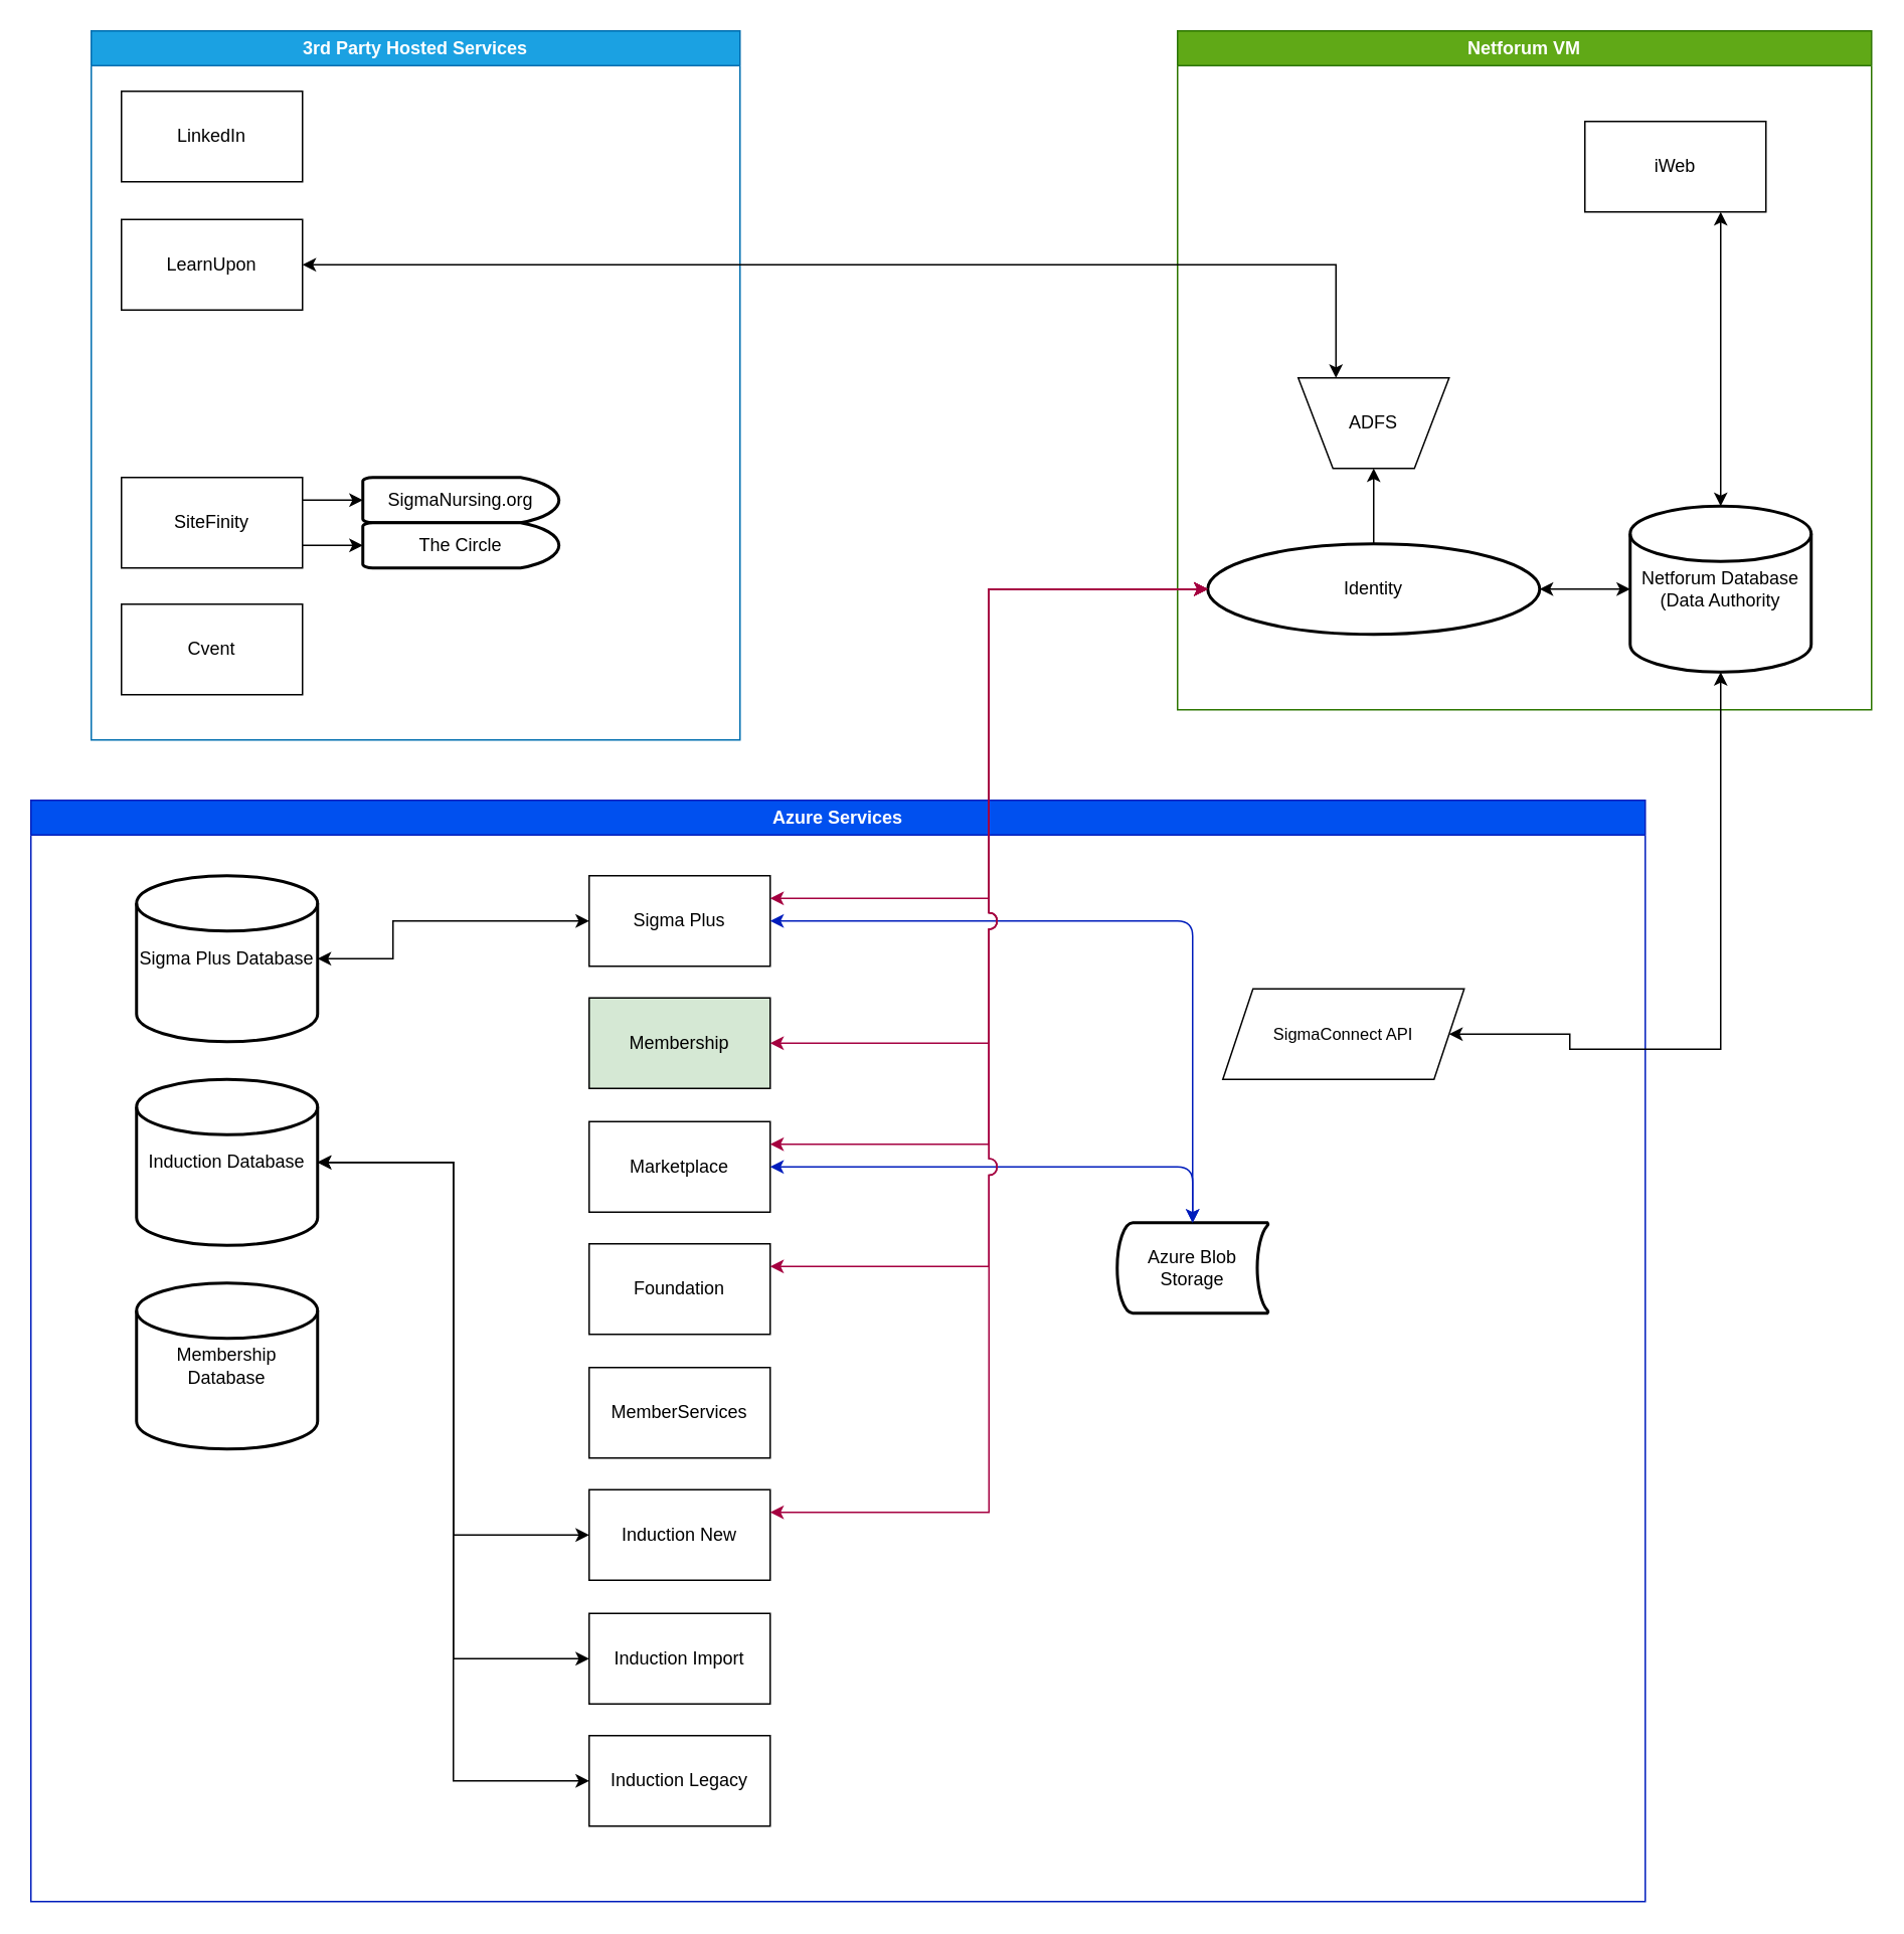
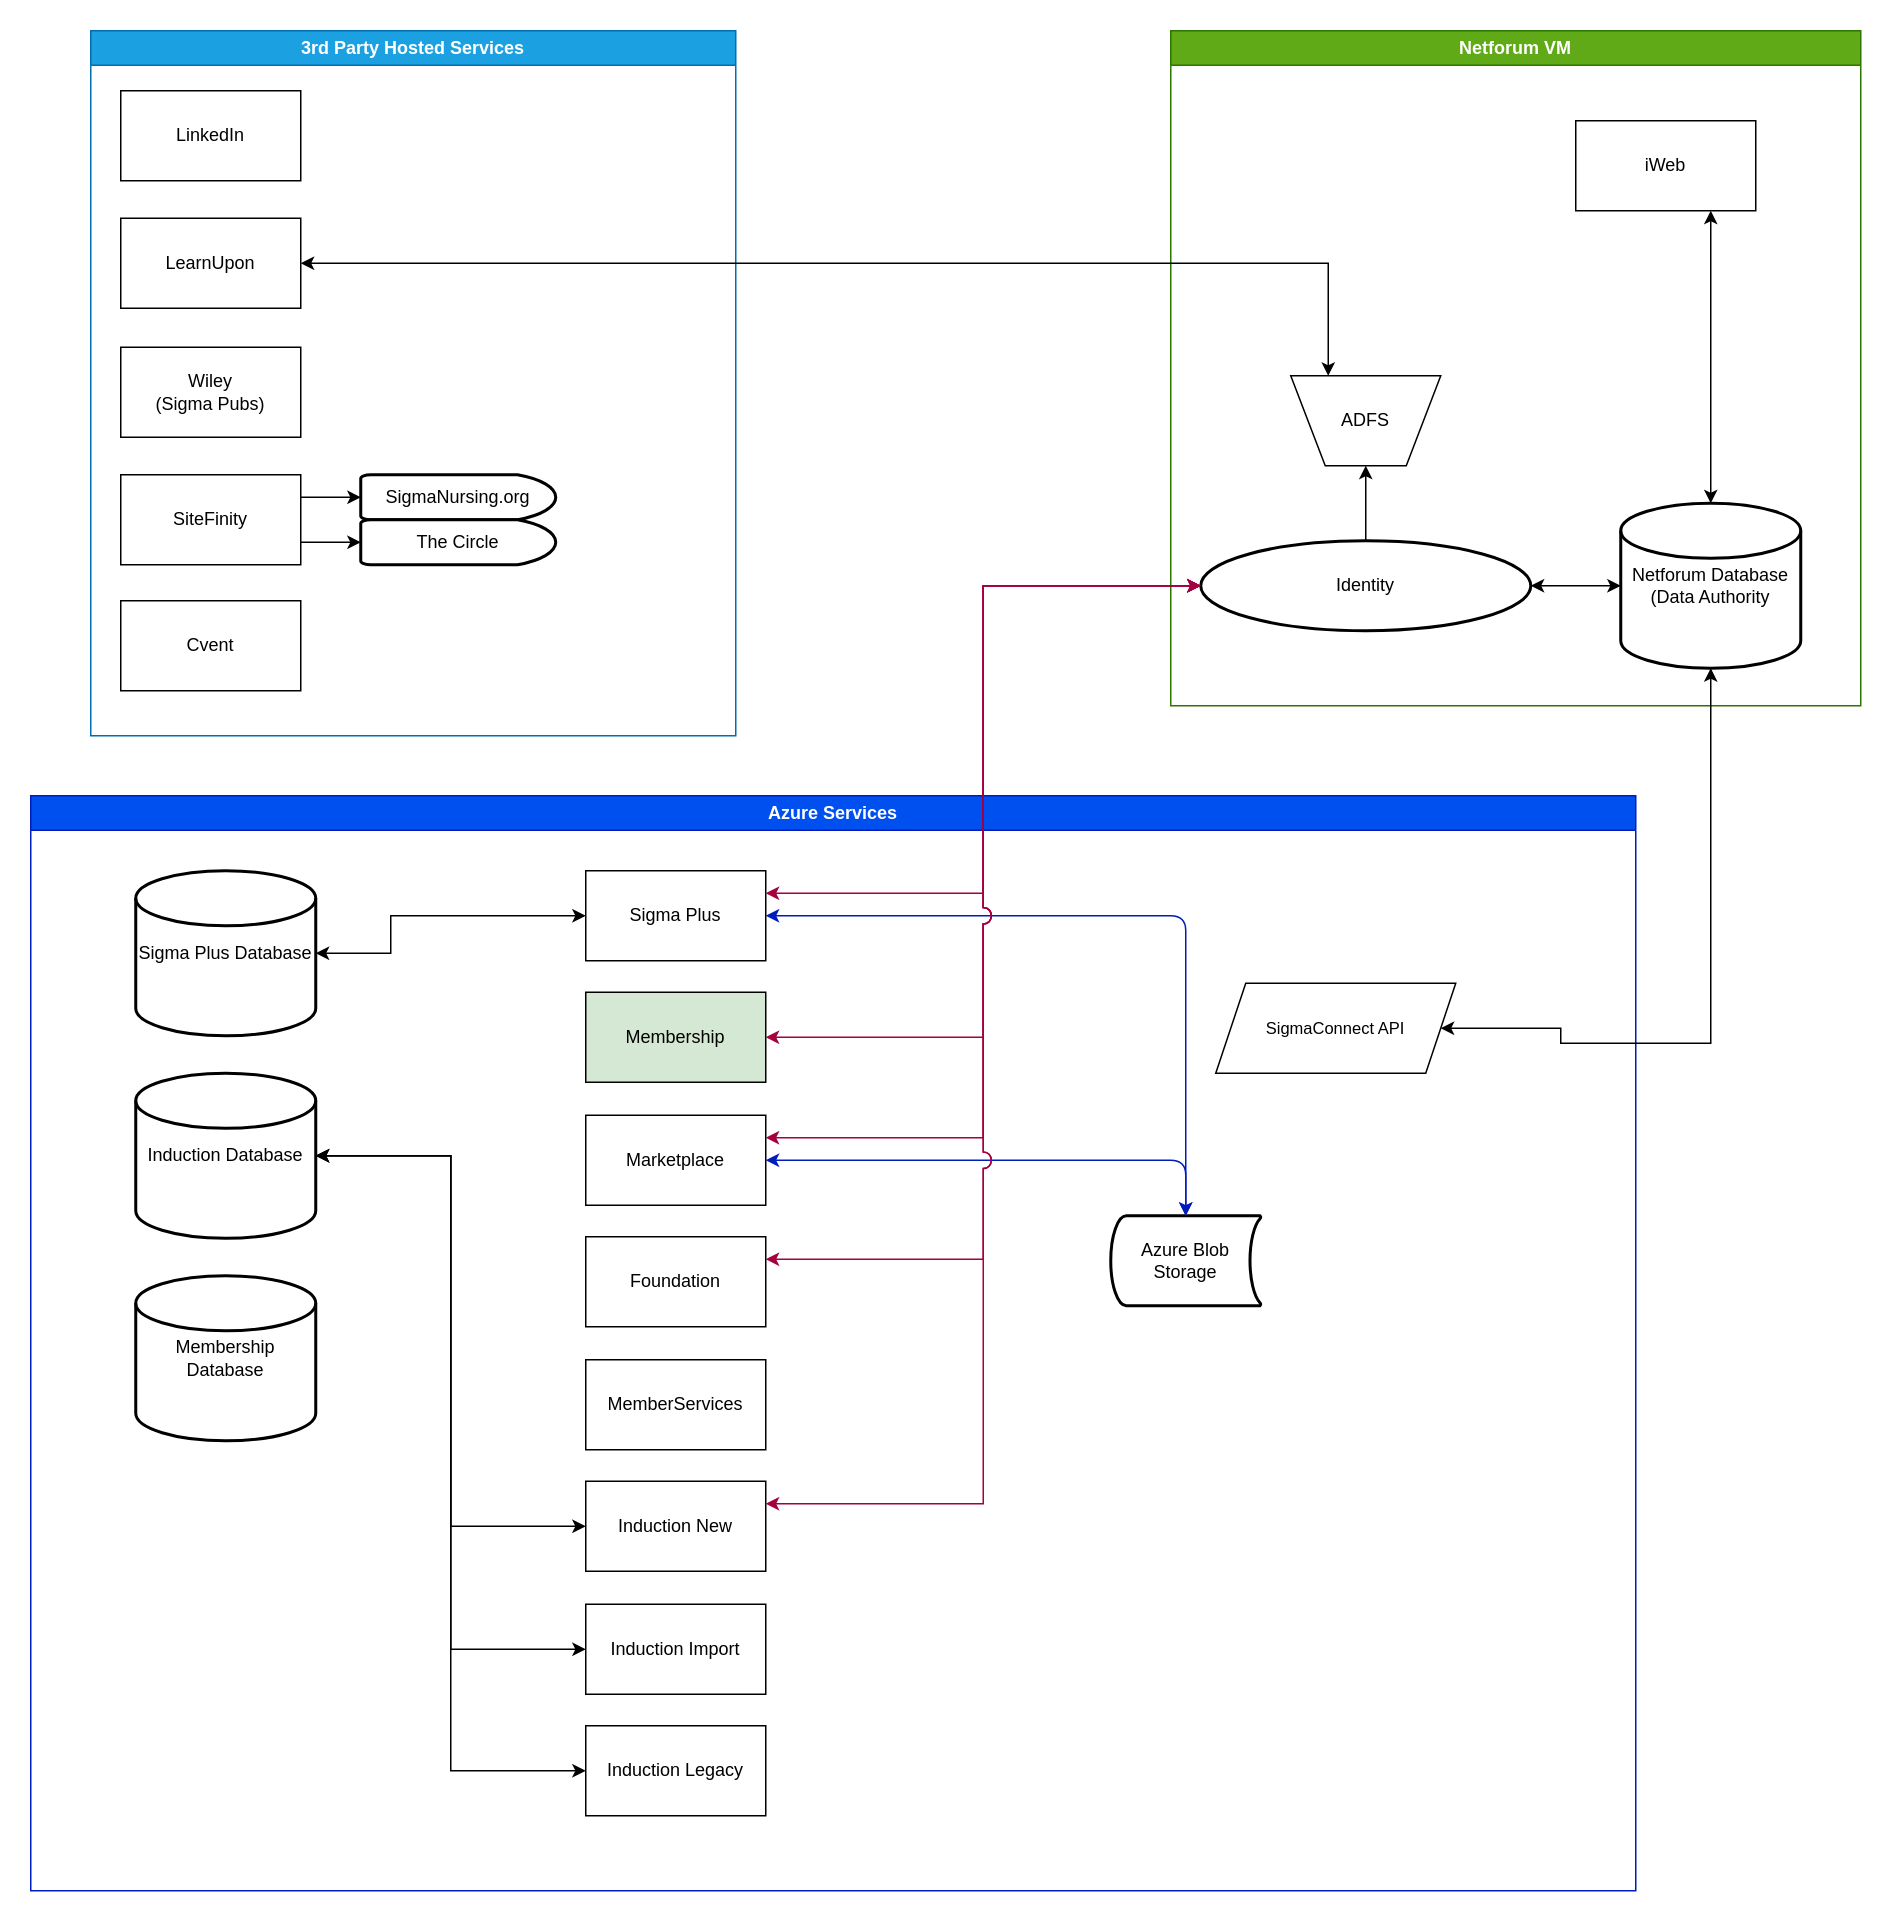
+ <mxCell id="33" value="Wiley&lt;br&gt;(Sigma Pubs)" style="rounded=0;whiteSpace=wrap;html=1;" vertex="1" parent="30"><mxGeometry x="20" y="211" width="120" height="60" as="geometry" /></mxCell>
